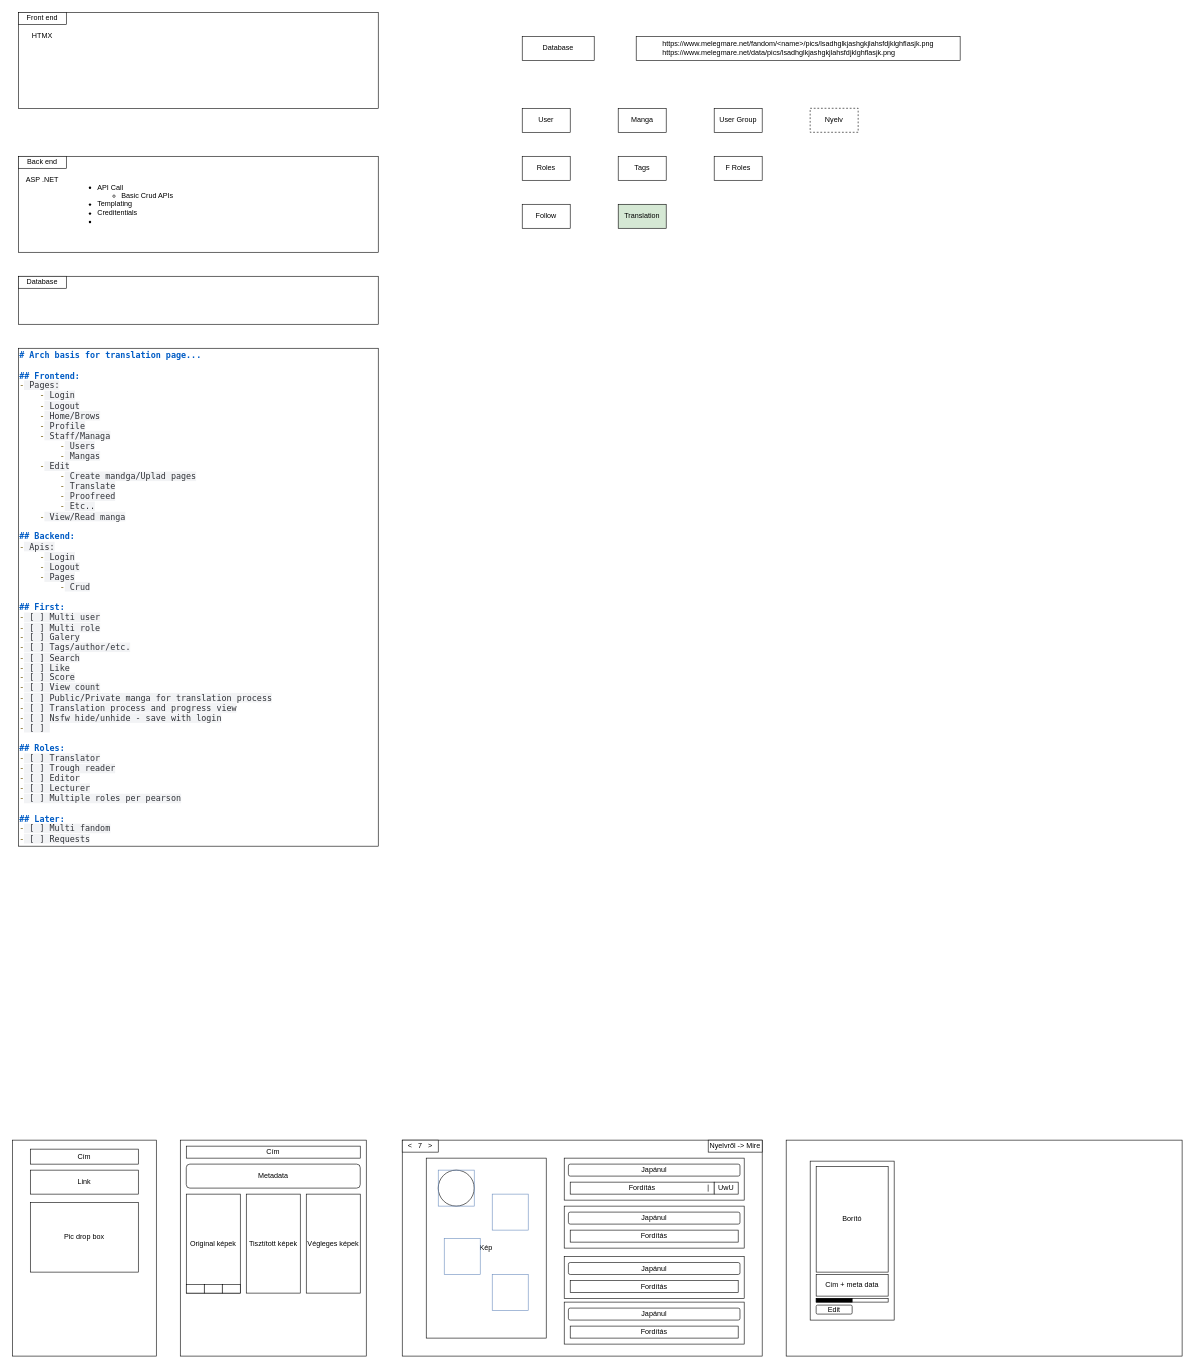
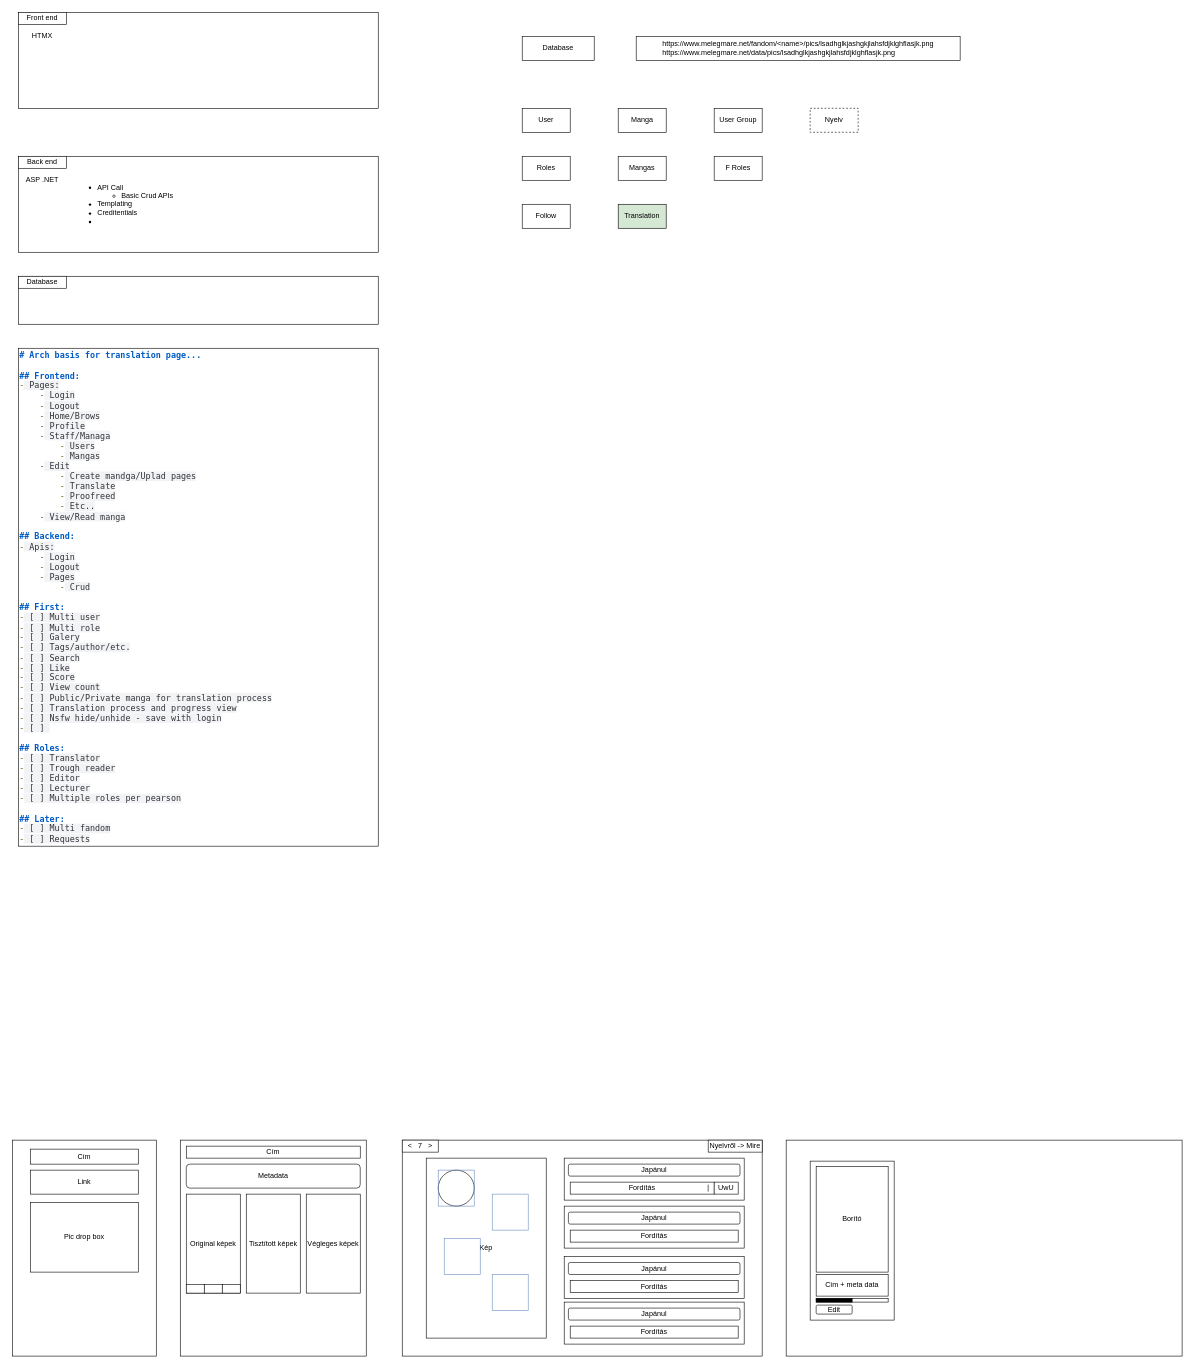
- <mxCell id="60" value="Tags" style="rounded=0;whiteSpace=wrap;html=1;" vertex="1" parent="1"><mxGeometry x="1030" y="260" width="80" height="40" as="geometry" /></mxCell>
+ <mxCell id="60" value="Mangas" style="rounded=0;whiteSpace=wrap;html=1;" vertex="1" parent="1"><mxGeometry x="1030" y="260" width="80" height="40" as="geometry" /></mxCell>
